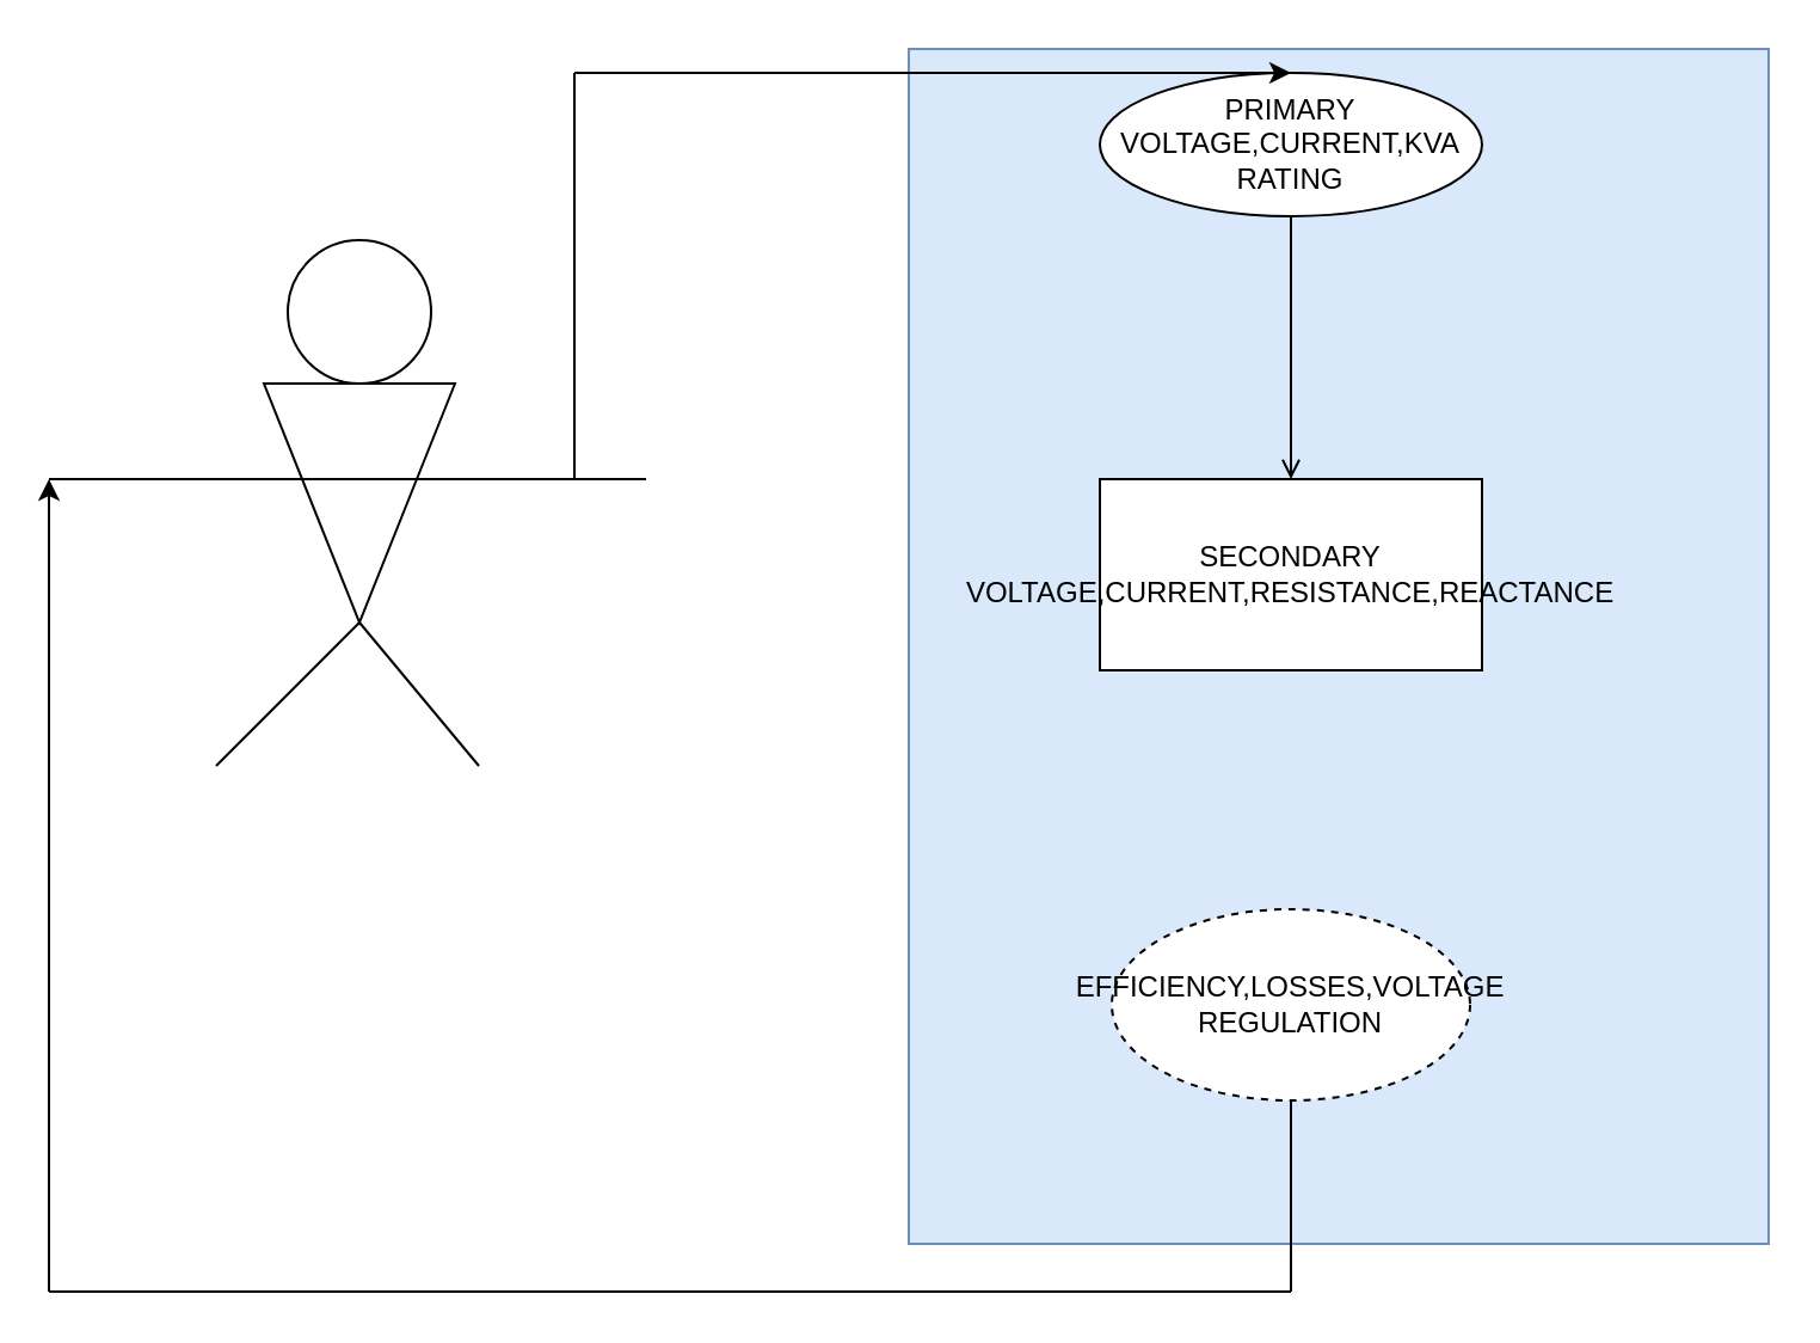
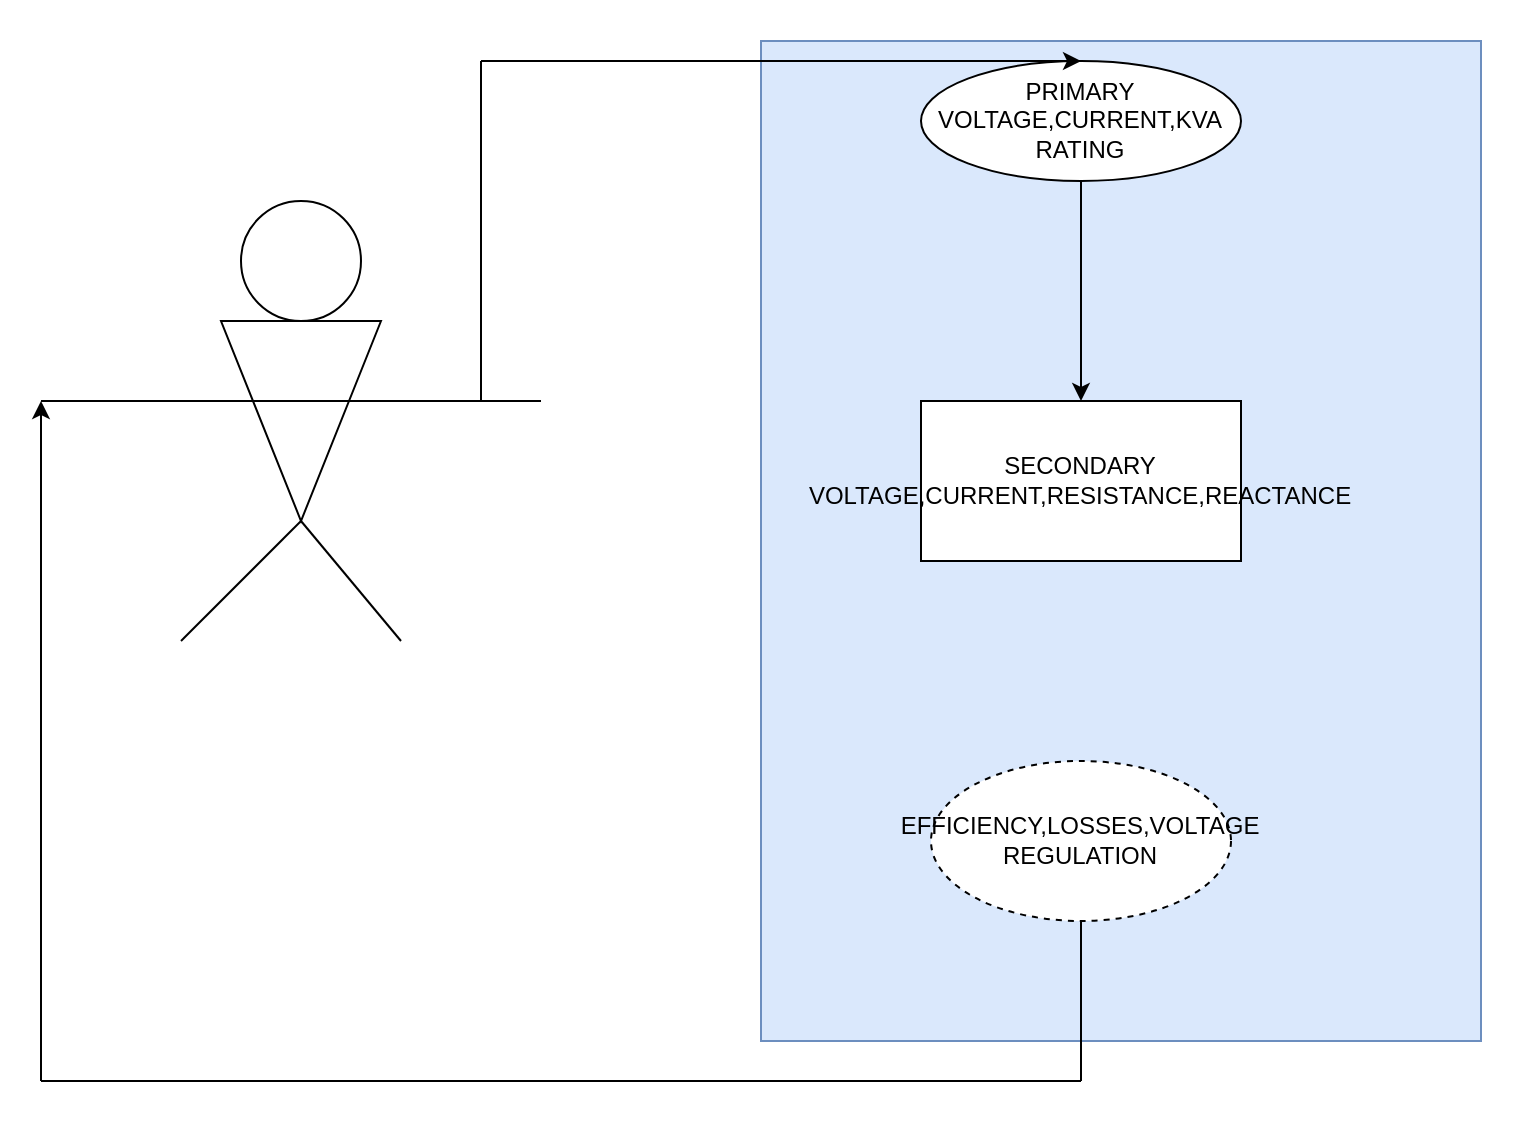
- <mxCell id="3" style="edgeStyle=orthogonalEdgeStyle;rounded=0;orthogonalLoop=1;jettySize=auto;html=1;entryX=0.5;entryY=0;entryDx=0;entryDy=0;fontFamily=Helvetica;fontColor=#000000;endArrow=open;" edge="1" parent="1" source="4" target="5"><mxGeometry relative="1" as="geometry" /></mxCell>
+ <mxCell id="3" style="edgeStyle=orthogonalEdgeStyle;rounded=0;orthogonalLoop=1;jettySize=auto;html=1;entryX=0.5;entryY=0;entryDx=0;entryDy=0;fontFamily=Helvetica;fontColor=#000000;" edge="1" parent="1" source="4" target="5"><mxGeometry relative="1" as="geometry" /></mxCell>
